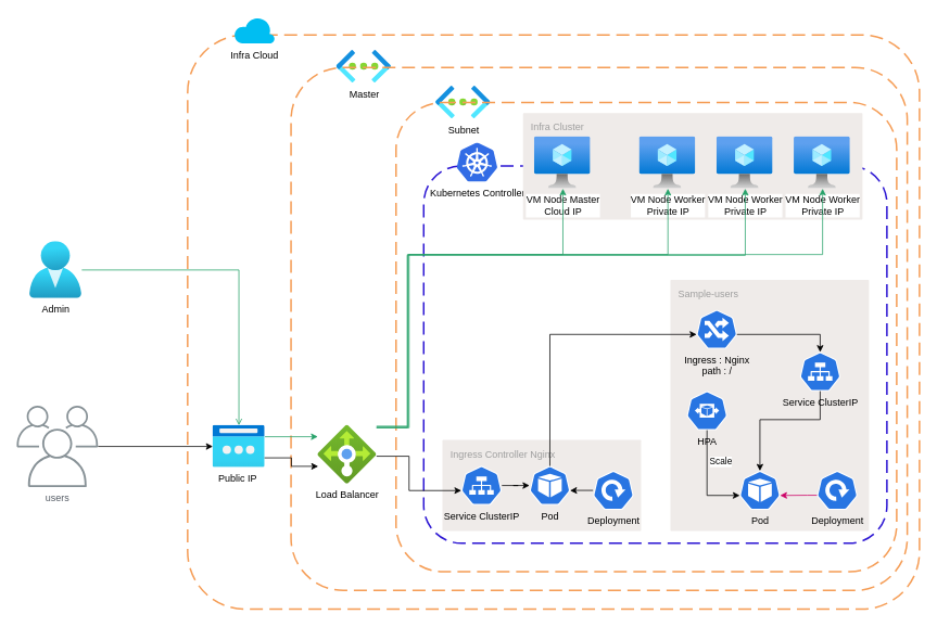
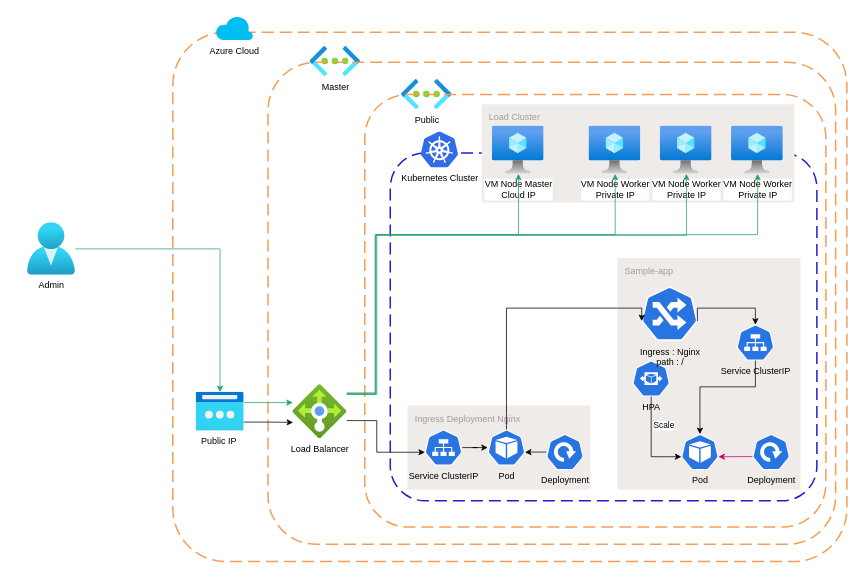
- <mxCell id="3" value="Infra Cloud" style="verticalLabelPosition=bottom;html=1;verticalAlign=top;align=center;strokeColor=none;fillColor=#00BEF2;shape=mxgraph.azure.cloud;" parent="1" vertex="1"><mxGeometry x="287" y="20" width="50" height="32.5" as="geometry" /></mxCell>
+ <mxCell id="3" value="Azure Cloud" style="verticalLabelPosition=bottom;html=1;verticalAlign=top;align=center;strokeColor=none;fillColor=#00BEF2;shape=mxgraph.azure.cloud;" parent="1" vertex="1"><mxGeometry x="287" y="20" width="50" height="32.5" as="geometry" /></mxCell>
- <mxCell id="10" value="Infra Cluster" style="sketch=0;points=[[0,0,0],[0.25,0,0],[0.5,0,0],[0.75,0,0],[1,0,0],[1,0.25,0],[1,0.5,0],[1,0.75,0],[1,1,0],[0.75,1,0],[0.5,1,0],[0.25,1,0],[0,1,0],[0,0.75,0],[0,0.5,0],[0,0.25,0]];rounded=1;absoluteArcSize=1;arcSize=2;html=1;strokeColor=none;gradientColor=none;shadow=0;dashed=0;fontSize=12;fontColor=#9E9E9E;align=left;verticalAlign=top;spacing=10;spacingTop=-4;whiteSpace=wrap;fillColor=#EFEBE9;" parent="1" vertex="1"><mxGeometry x="642" y="138" width="417" height="131" as="geometry" /></mxCell>
+ <mxCell id="10" value="Load Cluster" style="sketch=0;points=[[0,0,0],[0.25,0,0],[0.5,0,0],[0.75,0,0],[1,0,0],[1,0.25,0],[1,0.5,0],[1,0.75,0],[1,1,0],[0.75,1,0],[0.5,1,0],[0.25,1,0],[0,1,0],[0,0.75,0],[0,0.5,0],[0,0.25,0]];rounded=1;absoluteArcSize=1;arcSize=2;html=1;strokeColor=none;gradientColor=none;shadow=0;dashed=0;fontSize=12;fontColor=#9E9E9E;align=left;verticalAlign=top;spacing=10;spacingTop=-4;whiteSpace=wrap;fillColor=#EFEBE9;" parent="1" vertex="1"><mxGeometry x="642" y="138" width="417" height="131" as="geometry" /></mxCell>
- <mxCell id="6" value="Subnet" style="image;aspect=fixed;html=1;points=[];align=center;fontSize=12;image=img/lib/azure2/networking/Virtual_Networks.svg;" parent="1" vertex="1"><mxGeometry x="535" y="105" width="67" height="40" as="geometry" /></mxCell>
+ <mxCell id="6" value="Public" style="image;aspect=fixed;html=1;points=[];align=center;fontSize=12;image=img/lib/azure2/networking/Virtual_Networks.svg;" parent="1" vertex="1"><mxGeometry x="535" y="105" width="67" height="40" as="geometry" /></mxCell>
- <mxCell id="9" value="Kubernetes Controller" style="image;sketch=0;aspect=fixed;html=1;points=[];align=center;fontSize=12;image=img/lib/mscae/Kubernetes.svg;" parent="1" vertex="1"><mxGeometry x="561" y="175" width="50" height="48" as="geometry" /></mxCell>
+ <mxCell id="9" value="Kubernetes Cluster" style="image;sketch=0;aspect=fixed;html=1;points=[];align=center;fontSize=12;image=img/lib/mscae/Kubernetes.svg;" parent="1" vertex="1"><mxGeometry x="561" y="175" width="50" height="48" as="geometry" /></mxCell>
- <mxCell id="15" value="Sample-users" style="sketch=0;points=[[0,0,0],[0.25,0,0],[0.5,0,0],[0.75,0,0],[1,0,0],[1,0.25,0],[1,0.5,0],[1,0.75,0],[1,1,0],[0.75,1,0],[0.5,1,0],[0.25,1,0],[0,1,0],[0,0.75,0],[0,0.5,0],[0,0.25,0]];rounded=1;absoluteArcSize=1;arcSize=2;html=1;strokeColor=none;gradientColor=none;shadow=0;dashed=0;fontSize=12;fontColor=#9E9E9E;align=left;verticalAlign=top;spacing=10;spacingTop=-4;whiteSpace=wrap;fillColor=#EFEBE9;" parent="1" vertex="1"><mxGeometry x="823" y="343" width="244" height="309" as="geometry" /></mxCell>
+ <mxCell id="15" value="Sample-app" style="sketch=0;points=[[0,0,0],[0.25,0,0],[0.5,0,0],[0.75,0,0],[1,0,0],[1,0.25,0],[1,0.5,0],[1,0.75,0],[1,1,0],[0.75,1,0],[0.5,1,0],[0.25,1,0],[0,1,0],[0,0.75,0],[0,0.5,0],[0,0.25,0]];rounded=1;absoluteArcSize=1;arcSize=2;html=1;strokeColor=none;gradientColor=none;shadow=0;dashed=0;fontSize=12;fontColor=#9E9E9E;align=left;verticalAlign=top;spacing=10;spacingTop=-4;whiteSpace=wrap;fillColor=#EFEBE9;" parent="1" vertex="1"><mxGeometry x="823" y="343" width="244" height="309" as="geometry" /></mxCell>
- <mxCell id="23" value="Ingress : Nginx&lt;br&gt;path : /" style="sketch=0;html=1;dashed=0;whitespace=wrap;fillColor=#2875E2;strokeColor=#ffffff;points=[[0.005,0.63,0],[0.1,0.2,0],[0.9,0.2,0],[0.5,0,0],[0.995,0.63,0],[0.72,0.99,0],[0.5,1,0],[0.28,0.99,0]];verticalLabelPosition=bottom;align=center;verticalAlign=top;shape=mxgraph.kubernetes.icon;prIcon=ing" parent="1" vertex="1"><mxGeometry x="855" y="380" width="50" height="48" as="geometry" /></mxCell>
+ <mxCell id="23" value="Ingress : Nginx&lt;br&gt;path : /" style="sketch=0;html=1;dashed=0;whitespace=wrap;fillColor=#2875E2;strokeColor=#ffffff;points=[[0.005,0.63,0],[0.1,0.2,0],[0.9,0.2,0],[0.5,0,0],[0.995,0.63,0],[0.72,0.99,0],[0.5,1,0],[0.28,0.99,0]];verticalLabelPosition=bottom;align=center;verticalAlign=top;shape=mxgraph.kubernetes.icon;prIcon=ing" parent="1" vertex="1"><mxGeometry x="855" y="380" width="75" height="75" as="geometry" /></mxCell>
- <mxCell id="43" style="edgeStyle=orthogonalEdgeStyle;rounded=0;orthogonalLoop=1;jettySize=auto;html=1;strokeColor=#26A269;endArrow=open;" edge="1" parent="1" source="44" target="38"><mxGeometry relative="1" as="geometry" /></mxCell>
+ <mxCell id="43" style="edgeStyle=orthogonalEdgeStyle;rounded=0;orthogonalLoop=1;jettySize=auto;html=1;strokeColor=#26A269;" edge="1" parent="1" source="44" target="38"><mxGeometry relative="1" as="geometry" /></mxCell>
- <mxCell id="41" value="users" style="sketch=0;outlineConnect=0;gradientColor=none;fontColor=#545B64;strokeColor=none;fillColor=#879196;dashed=0;verticalLabelPosition=bottom;verticalAlign=top;align=center;html=1;fontSize=12;fontStyle=0;aspect=fixed;shape=mxgraph.aws4.illustration_users;pointerEvents=1" parent="1" vertex="1"><mxGeometry x="20" y="498" width="100" height="100" as="geometry" /></mxCell>
- <mxCell id="40" style="edgeStyle=orthogonalEdgeStyle;rounded=0;orthogonalLoop=1;jettySize=auto;html=1;" parent="1" source="41" target="38" edge="1"><mxGeometry relative="1" as="geometry" /></mxCell>
- <mxCell id="36" value="Load Balancer" style="image;aspect=fixed;html=1;points=[];align=center;fontSize=12;image=img/lib/azure2/networking/Load_Balancers.svg;" parent="1" vertex="1"><mxGeometry x="390" y="522" width="72" height="72" as="geometry" /></mxCell>
+ <mxCell id="36" value="Load Balancer" style="image;aspect=fixed;html=1;points=[];align=center;fontSize=12;image=img/lib/azure2/networking/Load_Balancers.svg;" parent="1" vertex="1"><mxGeometry x="390" y="512" width="72" height="72" as="geometry" /></mxCell>
- <mxCell id="26" value="Ingress Controller Nginx" style="sketch=0;points=[[0,0,0],[0.25,0,0],[0.5,0,0],[0.75,0,0],[1,0,0],[1,0.25,0],[1,0.5,0],[1,0.75,0],[1,1,0],[0.75,1,0],[0.5,1,0],[0.25,1,0],[0,1,0],[0,0.75,0],[0,0.5,0],[0,0.25,0]];rounded=1;absoluteArcSize=1;arcSize=2;html=1;strokeColor=none;gradientColor=none;shadow=0;dashed=0;fontSize=12;fontColor=#9E9E9E;align=left;verticalAlign=top;spacing=10;spacingTop=-4;whiteSpace=wrap;fillColor=#EFEBE9;" parent="1" vertex="1"><mxGeometry x="543" y="540" width="244" height="112" as="geometry" /></mxCell>
+ <mxCell id="26" value="Ingress Deployment Nginx" style="sketch=0;points=[[0,0,0],[0.25,0,0],[0.5,0,0],[0.75,0,0],[1,0,0],[1,0.25,0],[1,0.5,0],[1,0.75,0],[1,1,0],[0.75,1,0],[0.5,1,0],[0.25,1,0],[0,1,0],[0,0.75,0],[0,0.5,0],[0,0.25,0]];rounded=1;absoluteArcSize=1;arcSize=2;html=1;strokeColor=none;gradientColor=none;shadow=0;dashed=0;fontSize=12;fontColor=#9E9E9E;align=left;verticalAlign=top;spacing=10;spacingTop=-4;whiteSpace=wrap;fillColor=#EFEBE9;" parent="1" vertex="1"><mxGeometry x="543" y="540" width="244" height="112" as="geometry" /></mxCell>
